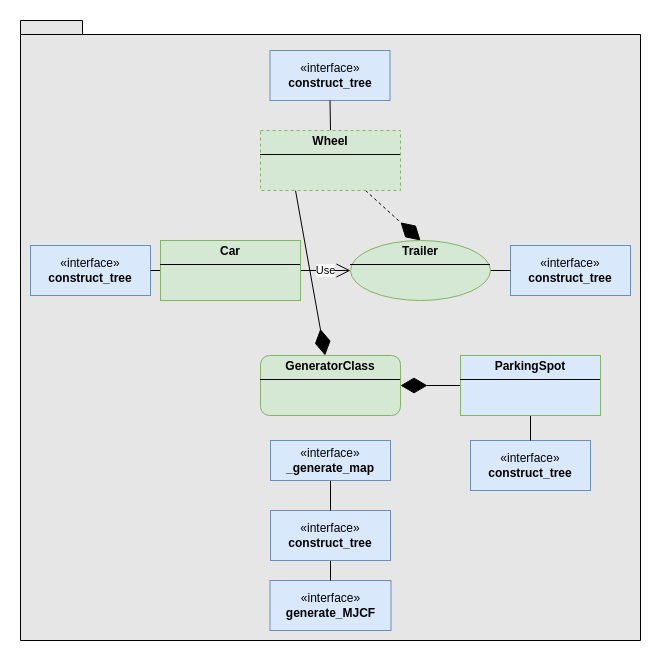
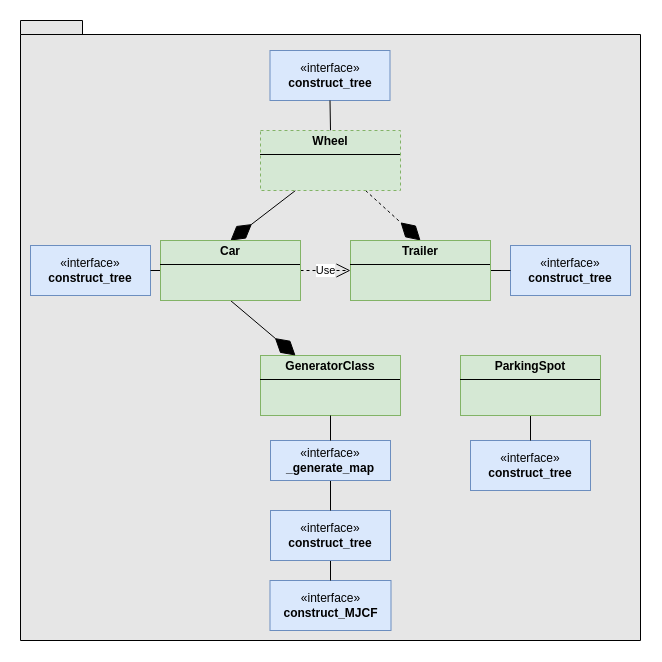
- <mxCell id="13" value="" style="endArrow=diamondThin;endFill=1;endSize=24;html=1;rounded=0;exitX=0.25;exitY=1;exitDx=0;exitDy=0;" edge="1" parent="1" source="25" target="3"><mxGeometry width="160" relative="1" as="geometry"><mxPoint x="295" y="180" as="sourcePoint" /><mxPoint x="240" y="240" as="targetPoint" /></mxGeometry></mxCell>
+ <mxCell id="13" value="" style="endArrow=diamondThin;endFill=1;endSize=24;html=1;rounded=0;entryX=0.5;entryY=0;entryDx=0;entryDy=0;exitX=0.25;exitY=1;exitDx=0;exitDy=0;" edge="1" parent="1" source="25" target="23"><mxGeometry width="160" relative="1" as="geometry"><mxPoint x="295" y="180" as="sourcePoint" /><mxPoint x="240" y="240" as="targetPoint" /></mxGeometry></mxCell>
- <mxCell id="10" value="Use" style="endArrow=open;endSize=12;dashed=0;html=1;rounded=0;entryX=0;entryY=0.5;entryDx=0;entryDy=0;exitX=1;exitY=0.5;exitDx=0;exitDy=0;" edge="1" parent="1" source="23" target="26"><mxGeometry width="160" relative="1" as="geometry"><mxPoint x="340" y="310" as="sourcePoint" /><mxPoint x="350" y="270" as="targetPoint" /></mxGeometry></mxCell>
+ <mxCell id="10" value="Use" style="endArrow=open;endSize=12;dashed=1;html=1;rounded=0;entryX=0;entryY=0.5;entryDx=0;entryDy=0;exitX=1;exitY=0.5;exitDx=0;exitDy=0;" edge="1" parent="1" source="23" target="26"><mxGeometry width="160" relative="1" as="geometry"><mxPoint x="340" y="310" as="sourcePoint" /><mxPoint x="350" y="270" as="targetPoint" /></mxGeometry></mxCell>
- <mxCell id="26" value="&lt;p style=&quot;margin:0px;margin-top:4px;text-align:center;&quot;&gt;&lt;b&gt;Trailer&lt;/b&gt;&lt;br&gt;&lt;/p&gt;&lt;hr size=&quot;1&quot; style=&quot;border-style:solid;&quot;&gt;&lt;div style=&quot;height:2px;&quot;&gt;&lt;/div&gt;" style="ellipse;verticalAlign=top;align=left;overflow=fill;html=1;whiteSpace=wrap;fillColor=#d5e8d4;strokeColor=#82b366;" vertex="1" parent="1"><mxGeometry x="350" y="240" width="140" height="60" as="geometry" /></mxCell>
+ <mxCell id="26" value="&lt;p style=&quot;margin:0px;margin-top:4px;text-align:center;&quot;&gt;&lt;b&gt;Trailer&lt;/b&gt;&lt;br&gt;&lt;/p&gt;&lt;hr size=&quot;1&quot; style=&quot;border-style:solid;&quot;&gt;&lt;div style=&quot;height:2px;&quot;&gt;&lt;/div&gt;" style="verticalAlign=top;align=left;overflow=fill;html=1;whiteSpace=wrap;fillColor=#d5e8d4;strokeColor=#82b366;" vertex="1" parent="1"><mxGeometry x="350" y="240" width="140" height="60" as="geometry" /></mxCell>
+ <mxCell id="11" value="" style="endArrow=diamondThin;endFill=1;endSize=24;html=1;rounded=0;entryX=0.25;entryY=0;entryDx=0;entryDy=0;exitX=0.5;exitY=1;exitDx=0;exitDy=0;" edge="1" parent="1" source="23" target="3"><mxGeometry width="160" relative="1" as="geometry"><mxPoint x="240" y="300" as="sourcePoint" /><mxPoint x="300" y="250" as="targetPoint" /></mxGeometry></mxCell>
- <mxCell id="3" value="&lt;p style=&quot;margin:0px;margin-top:4px;text-align:center;&quot;&gt;&lt;b&gt;GeneratorClass&lt;/b&gt;&lt;br&gt;&lt;/p&gt;&lt;hr size=&quot;1&quot; style=&quot;border-style:solid;&quot;&gt;&lt;div style=&quot;height:2px;&quot;&gt;&lt;/div&gt;" style="verticalAlign=top;align=left;overflow=fill;html=1;whiteSpace=wrap;fillColor=#d5e8d4;strokeColor=#82b366;rounded=1;" vertex="1" parent="1"><mxGeometry x="260" y="355" width="140" height="60" as="geometry" /></mxCell>
+ <mxCell id="3" value="&lt;p style=&quot;margin:0px;margin-top:4px;text-align:center;&quot;&gt;&lt;b&gt;GeneratorClass&lt;/b&gt;&lt;br&gt;&lt;/p&gt;&lt;hr size=&quot;1&quot; style=&quot;border-style:solid;&quot;&gt;&lt;div style=&quot;height:2px;&quot;&gt;&lt;/div&gt;" style="verticalAlign=top;align=left;overflow=fill;html=1;whiteSpace=wrap;fillColor=#d5e8d4;strokeColor=#82b366;" vertex="1" parent="1"><mxGeometry x="260" y="355" width="140" height="60" as="geometry" /></mxCell>
- <mxCell id="12" value="" style="endArrow=diamondThin;endFill=1;endSize=24;html=1;rounded=0;entryX=1;entryY=0.5;entryDx=0;entryDy=0;exitX=0;exitY=0.5;exitDx=0;exitDy=0;" edge="1" parent="1" source="24" target="3"><mxGeometry width="160" relative="1" as="geometry"><mxPoint x="450" y="385" as="sourcePoint" /><mxPoint x="630" y="350" as="targetPoint" /></mxGeometry></mxCell>
- <mxCell id="24" value="&lt;p style=&quot;margin:0px;margin-top:4px;text-align:center;&quot;&gt;&lt;b&gt;ParkingSpot&lt;/b&gt;&lt;br&gt;&lt;/p&gt;&lt;hr size=&quot;1&quot; style=&quot;border-style:solid;&quot;&gt;&lt;div style=&quot;height:2px;&quot;&gt;&lt;/div&gt;" style="verticalAlign=top;align=left;overflow=fill;html=1;whiteSpace=wrap;fillColor=#dae8fc;strokeColor=#82b366;" vertex="1" parent="1"><mxGeometry x="460" y="355" width="140" height="60" as="geometry" /></mxCell>
+ <mxCell id="24" value="&lt;p style=&quot;margin:0px;margin-top:4px;text-align:center;&quot;&gt;&lt;b&gt;ParkingSpot&lt;/b&gt;&lt;br&gt;&lt;/p&gt;&lt;hr size=&quot;1&quot; style=&quot;border-style:solid;&quot;&gt;&lt;div style=&quot;height:2px;&quot;&gt;&lt;/div&gt;" style="verticalAlign=top;align=left;overflow=fill;html=1;whiteSpace=wrap;fillColor=#d5e8d4;strokeColor=#82b366;" vertex="1" parent="1"><mxGeometry x="460" y="355" width="140" height="60" as="geometry" /></mxCell>
+ <mxCell id="9" value="" style="endArrow=none;html=1;rounded=0;exitX=0.5;exitY=0;exitDx=0;exitDy=0;" edge="1" parent="1" source="8" target="3"><mxGeometry width="50" height="50" relative="1" as="geometry"><mxPoint x="140" y="490" as="sourcePoint" /><mxPoint x="190" y="440" as="targetPoint" /></mxGeometry></mxCell>
- <mxCell id="4" value="«interface»&lt;br&gt;&lt;b&gt;generate_MJCF&lt;/b&gt;" style="html=1;whiteSpace=wrap;fillColor=#dae8fc;strokeColor=#6c8ebf;" vertex="1" parent="1"><mxGeometry x="269.5" y="580" width="121" height="50" as="geometry" /></mxCell>
+ <mxCell id="4" value="«interface»&lt;br&gt;&lt;b&gt;construct_MJCF&lt;/b&gt;" style="html=1;whiteSpace=wrap;fillColor=#dae8fc;strokeColor=#6c8ebf;" vertex="1" parent="1"><mxGeometry x="269.5" y="580" width="121" height="50" as="geometry" /></mxCell>
